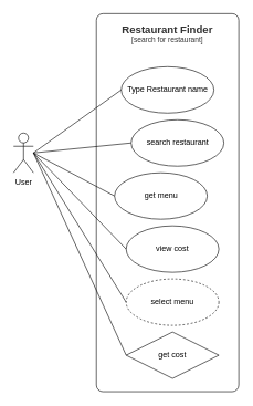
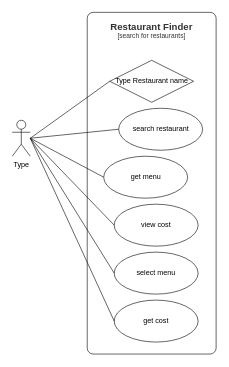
- <mxCell id="2" value="&lt;font style=&quot;font-size: 16px&quot;&gt;&lt;b&gt;&lt;div style=&quot;&quot;&gt;Restaurant Finder&lt;/div&gt;&lt;/b&gt;&lt;/font&gt;&lt;div style=&quot;&quot;&gt;[search for restaurant]&lt;/div&gt;" style="rounded=1;fontSize=11;whiteSpace=wrap;html=1;arcSize=20;fillColor=none;strokeColor=#000000;fontColor=#333333;labelBackgroundColor=none;align=center;verticalAlign=top;labelBorderColor=none;spacingTop=0;spacing=10;metaEdit=1;rotatable=0;perimeter=rectanglePerimeter;noLabel=0;labelPadding=0;allowArrows=0;connectable=0;expand=0;recursiveResize=0;editable=1;pointerEvents=0;absoluteArcSize=1;metaData={&quot;c4Type&quot;:{&quot;editable&quot;:false}};points=[[0.25,0,0],[0.5,0,0],[0.75,0,0],[1,0.25,0],[1,0.5,0],[1,0.75,0],[0.75,1,0],[0.5,1,0],[0.25,1,0],[0,0.75,0],[0,0.5,0],[0,0.25,0]];direction=west;" vertex="1" parent="1"><mxGeometry x="145" y="20" width="215" height="570" as="geometry" /></mxCell>
+ <mxCell id="2" value="&lt;font style=&quot;font-size: 16px&quot;&gt;&lt;b&gt;&lt;div style=&quot;&quot;&gt;Restaurant Finder&lt;/div&gt;&lt;/b&gt;&lt;/font&gt;&lt;div style=&quot;&quot;&gt;[search for restaurants]&lt;/div&gt;" style="rounded=1;fontSize=11;whiteSpace=wrap;html=1;arcSize=20;fillColor=none;strokeColor=#000000;fontColor=#333333;labelBackgroundColor=none;align=center;verticalAlign=top;labelBorderColor=none;spacingTop=0;spacing=10;metaEdit=1;rotatable=0;perimeter=rectanglePerimeter;noLabel=0;labelPadding=0;allowArrows=0;connectable=0;expand=0;recursiveResize=0;editable=1;pointerEvents=0;absoluteArcSize=1;metaData={&quot;c4Type&quot;:{&quot;editable&quot;:false}};points=[[0.25,0,0],[0.5,0,0],[0.75,0,0],[1,0.25,0],[1,0.5,0],[1,0.75,0],[0.75,1,0],[0.5,1,0],[0.25,1,0],[0,0.75,0],[0,0.5,0],[0,0.25,0]];direction=west;" vertex="1" parent="1"><mxGeometry x="145" y="20" width="215" height="570" as="geometry" /></mxCell>
- <mxCell id="4" value="Type Restaurant name" style="ellipse;whiteSpace=wrap;html=1;" vertex="1" parent="1"><mxGeometry x="182.5" y="100" width="140" height="70" as="geometry" /></mxCell>
+ <mxCell id="4" value="Type Restaurant name" style="rhombus;whiteSpace=wrap;html=1;" vertex="1" parent="1"><mxGeometry x="182.5" y="100" width="140" height="70" as="geometry" /></mxCell>
- <mxCell id="3" value="User" style="shape=umlActor;html=1;verticalLabelPosition=bottom;verticalAlign=top;align=center;" vertex="1" parent="1"><mxGeometry x="20" y="200" width="30" height="60" as="geometry" /></mxCell>
+ <mxCell id="3" value="Type" style="shape=umlActor;html=1;verticalLabelPosition=bottom;verticalAlign=top;align=center;" vertex="1" parent="1"><mxGeometry x="20" y="200" width="30" height="60" as="geometry" /></mxCell>
- <mxCell id="8" value="select menu" style="ellipse;whiteSpace=wrap;html=1;dashed=1;" vertex="1" parent="1"><mxGeometry x="190" y="420" width="140" height="70" as="geometry" /></mxCell>
+ <mxCell id="8" value="select menu" style="ellipse;whiteSpace=wrap;html=1;" vertex="1" parent="1"><mxGeometry x="190" y="420" width="140" height="70" as="geometry" /></mxCell>
- <mxCell id="9" value="get cost" style="rhombus;whiteSpace=wrap;html=1;" vertex="1" parent="1"><mxGeometry x="190" y="500" width="140" height="70" as="geometry" /></mxCell>
+ <mxCell id="9" value="get cost" style="ellipse;whiteSpace=wrap;html=1;" vertex="1" parent="1"><mxGeometry x="190" y="500" width="140" height="70" as="geometry" /></mxCell>
